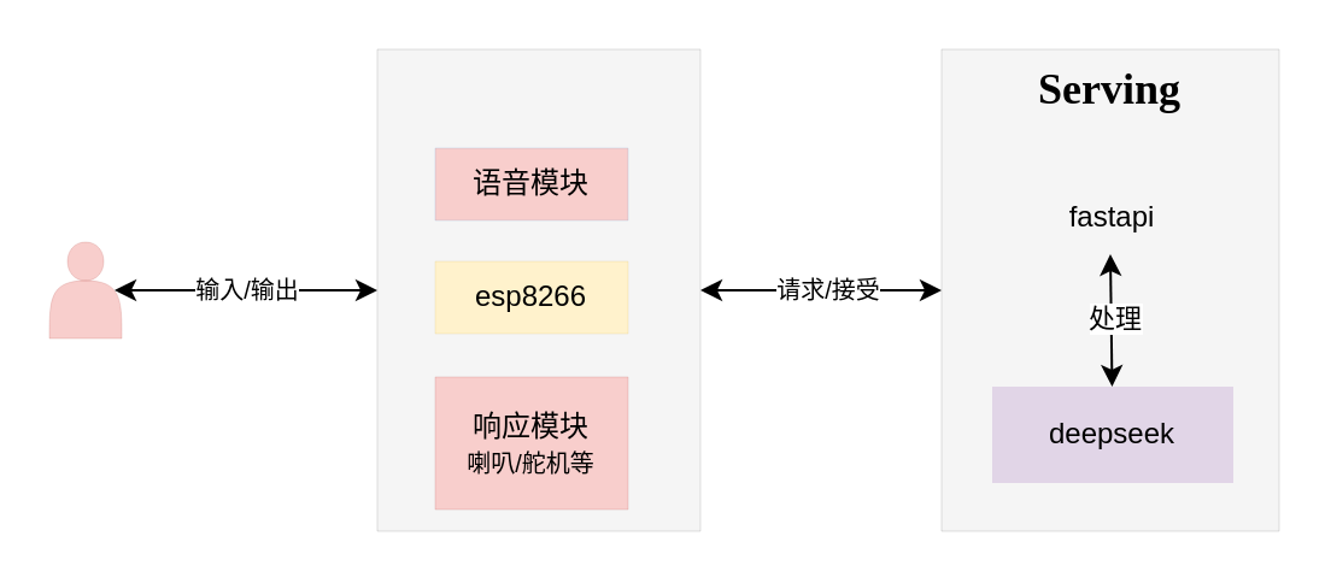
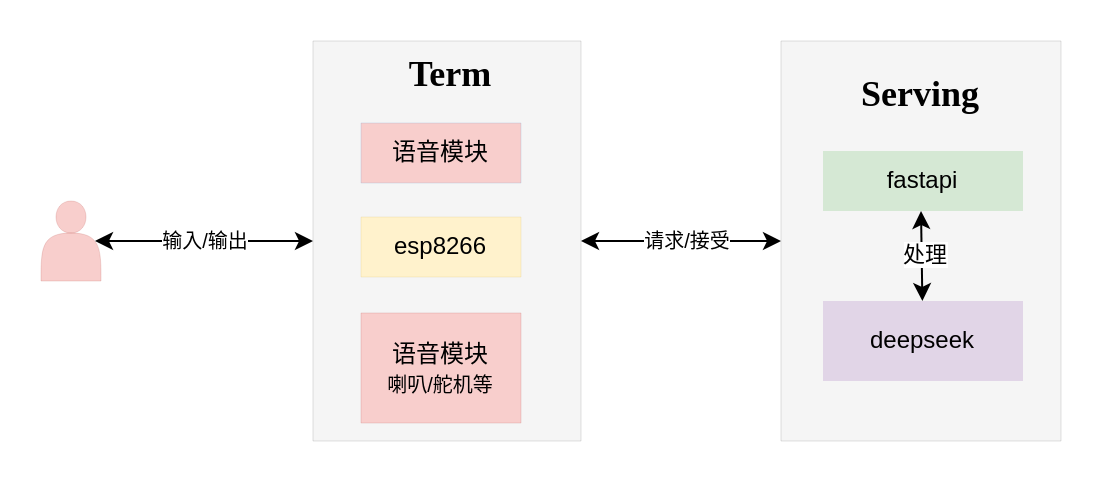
+ <mxCell id="17" value="&lt;h2 style=&quot;margin-top: 0px;&quot;&gt;&lt;font face=&quot;Verdana&quot;&gt;Term&lt;/font&gt;&lt;/h2&gt;" style="text;html=1;whiteSpace=wrap;overflow=hidden;rounded=0;align=center;" parent="1" vertex="1"><mxGeometry x="180" y="20" width="90" height="30" as="geometry" /></mxCell>
- <mxCell id="6" value="&lt;h2 style=&quot;margin-top: 0px;&quot;&gt;&lt;font face=&quot;Verdana&quot;&gt;Serving&lt;/font&gt;&lt;/h2&gt;" style="text;html=1;whiteSpace=wrap;overflow=hidden;rounded=0;align=center;" parent="1" vertex="1"><mxGeometry x="415" y="20" width="90" height="30" as="geometry" /></mxCell>
+ <mxCell id="6" value="&lt;h2 style=&quot;margin-top: 0px;&quot;&gt;&lt;font face=&quot;Verdana&quot;&gt;Serving&lt;/font&gt;&lt;/h2&gt;" style="text;html=1;whiteSpace=wrap;overflow=hidden;rounded=0;align=center;" parent="1" vertex="1"><mxGeometry x="415" y="30" width="90" height="30" as="geometry" /></mxCell>
- <mxCell id="4" value="fastapi" style="rounded=0;whiteSpace=wrap;html=1;fillColor=#f5f5f5;strokeColor=none;glass=0;shadow=0;" parent="1" vertex="1"><mxGeometry x="411" y="75" width="100" height="30" as="geometry" /></mxCell>
+ <mxCell id="4" value="fastapi" style="rounded=0;whiteSpace=wrap;html=1;fillColor=#d5e8d4;strokeColor=none;glass=0;shadow=0;" parent="1" vertex="1"><mxGeometry x="411" y="75" width="100" height="30" as="geometry" /></mxCell>
- <mxCell id="5" value="deepseek" style="rounded=0;whiteSpace=wrap;html=1;fillColor=#e1d5e7;strokeColor=none;glass=0;shadow=0;" parent="1" vertex="1"><mxGeometry x="411" y="160" width="100" height="40" as="geometry" /></mxCell>
+ <mxCell id="5" value="deepseek" style="rounded=0;whiteSpace=wrap;html=1;fillColor=#e1d5e7;strokeColor=none;glass=0;shadow=0;" parent="1" vertex="1"><mxGeometry x="411" y="150" width="100" height="40" as="geometry" /></mxCell>
- <mxCell id="11" value="&lt;div&gt;&lt;span style=&quot;background-color: transparent; color: light-dark(rgb(0, 0, 0), rgb(255, 255, 255));&quot;&gt;响应模块&lt;/span&gt;&lt;/div&gt;&lt;div&gt;&lt;font style=&quot;font-size: 10px;&quot;&gt;喇叭/舵机等&lt;/font&gt;&lt;/div&gt;" style="rounded=0;whiteSpace=wrap;html=1;fillColor=#f8cecc;strokeColor=#b85450;strokeWidth=0;" parent="1" vertex="1"><mxGeometry x="180" y="156" width="80" height="55" as="geometry" /></mxCell>
+ <mxCell id="11" value="&lt;div&gt;&lt;span style=&quot;background-color: transparent; color: light-dark(rgb(0, 0, 0), rgb(255, 255, 255));&quot;&gt;语音模块&lt;/span&gt;&lt;/div&gt;&lt;div&gt;&lt;font style=&quot;font-size: 10px;&quot;&gt;喇叭/舵机等&lt;/font&gt;&lt;/div&gt;" style="rounded=0;whiteSpace=wrap;html=1;fillColor=#f8cecc;strokeColor=#b85450;strokeWidth=0;" parent="1" vertex="1"><mxGeometry x="180" y="156" width="80" height="55" as="geometry" /></mxCell>
